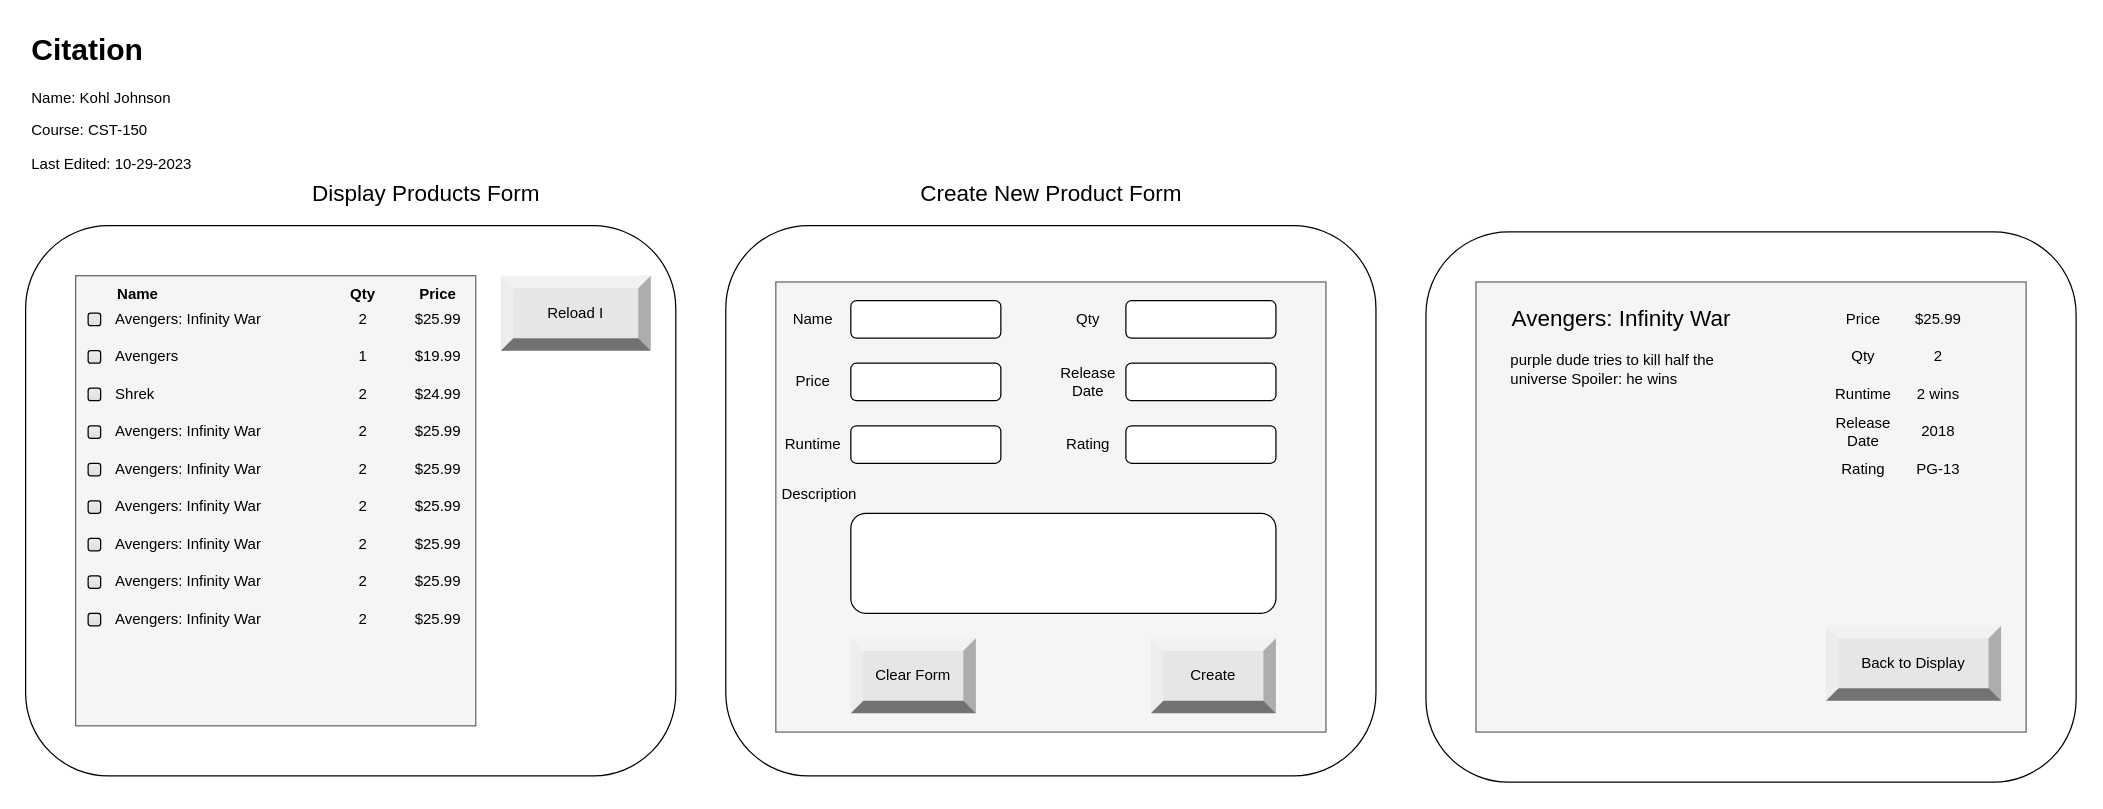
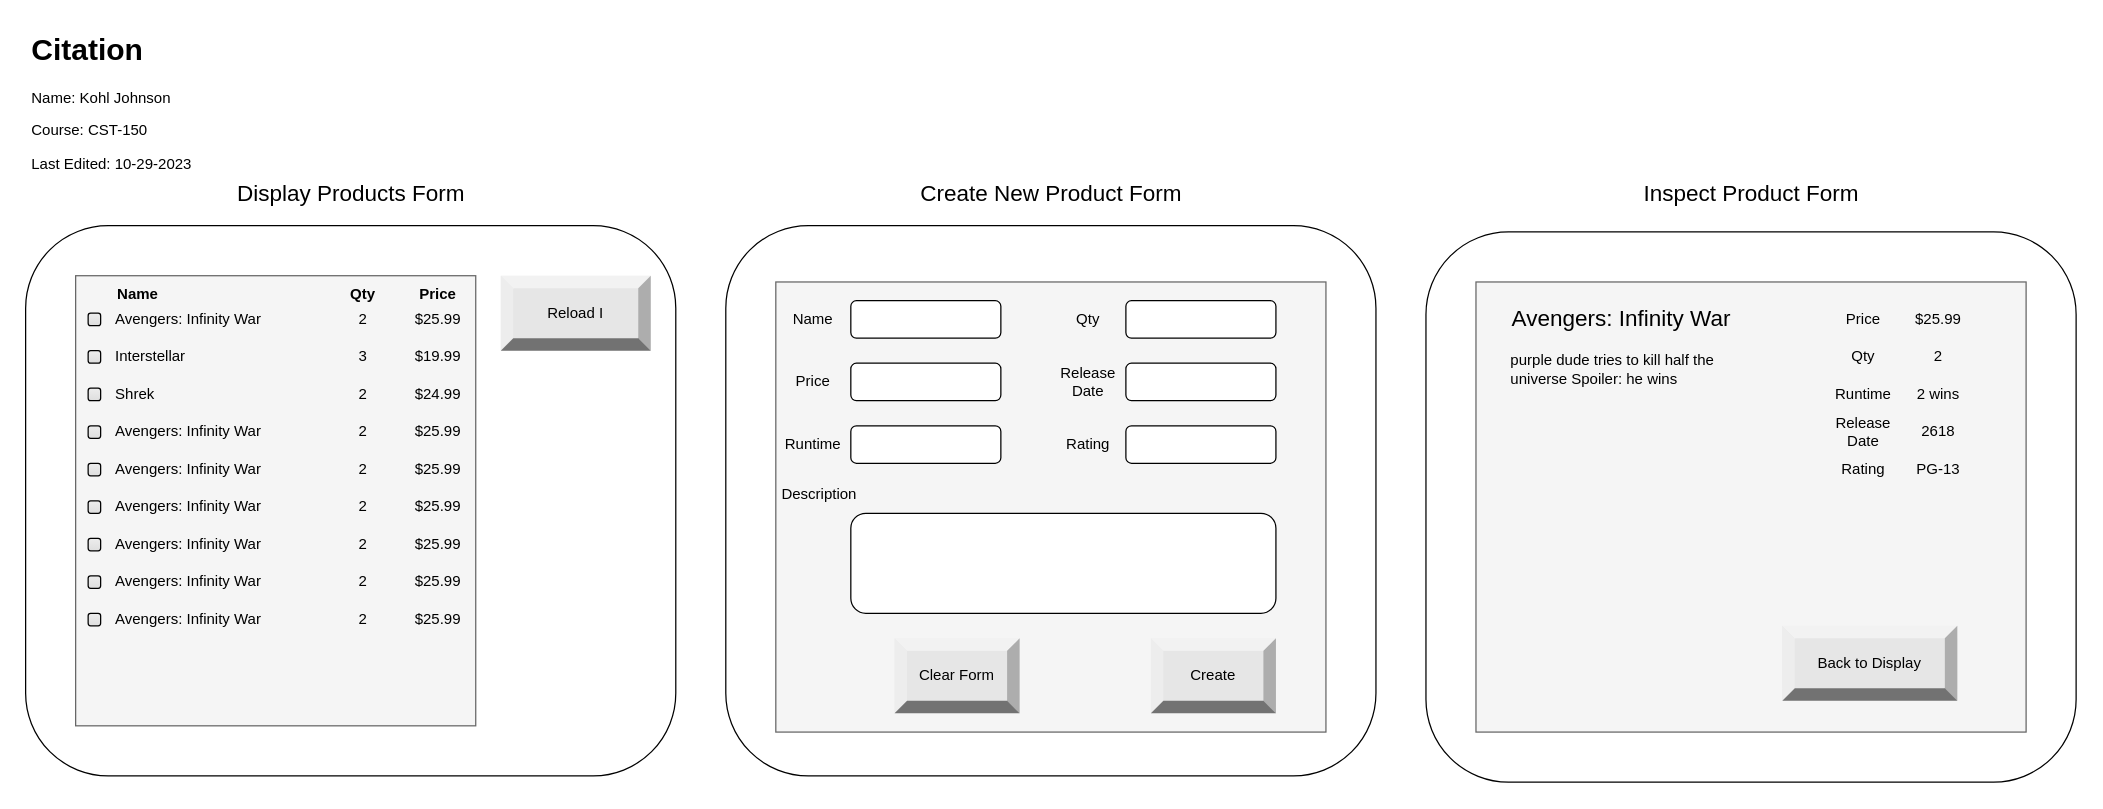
- <mxCell id="44" value="Display Products Form" style="text;html=1;strokeColor=none;fillColor=none;align=center;verticalAlign=middle;whiteSpace=wrap;rounded=0;fontSize=18;" parent="1" vertex="1"><mxGeometry x="247.5" y="140" width="185" height="30" as="geometry" /></mxCell>
+ <mxCell id="44" value="Display Products Form" style="text;html=1;strokeColor=none;fillColor=none;align=center;verticalAlign=middle;whiteSpace=wrap;rounded=0;fontSize=18;" parent="1" vertex="1"><mxGeometry x="187.5" y="140" width="185" height="30" as="geometry" /></mxCell>
+ <mxCell id="66" value="Inspect Product Form" style="text;html=1;strokeColor=none;fillColor=none;align=center;verticalAlign=middle;whiteSpace=wrap;rounded=0;fontSize=18;" parent="1" vertex="1"><mxGeometry x="1293.75" y="140" width="212.5" height="30" as="geometry" /></mxCell>
- <mxCell id="12" value="Avengers" style="text;html=1;strokeColor=none;fillColor=none;align=left;verticalAlign=middle;whiteSpace=wrap;rounded=0;" parent="1" vertex="1"><mxGeometry x="90" y="270" width="170" height="30" as="geometry" /></mxCell>
+ <mxCell id="12" value="Interstellar" style="text;html=1;strokeColor=none;fillColor=none;align=left;verticalAlign=middle;whiteSpace=wrap;rounded=0;" parent="1" vertex="1"><mxGeometry x="90" y="270" width="170" height="30" as="geometry" /></mxCell>
- <mxCell id="14" value="1" style="text;html=1;strokeColor=none;fillColor=none;align=center;verticalAlign=middle;whiteSpace=wrap;rounded=0;" parent="1" vertex="1"><mxGeometry x="260" y="270" width="60" height="30" as="geometry" /></mxCell>
+ <mxCell id="14" value="3" style="text;html=1;strokeColor=none;fillColor=none;align=center;verticalAlign=middle;whiteSpace=wrap;rounded=0;" parent="1" vertex="1"><mxGeometry x="260" y="270" width="60" height="30" as="geometry" /></mxCell>
- <mxCell id="77" value="2018" style="text;html=1;strokeColor=none;fillColor=none;align=center;verticalAlign=middle;whiteSpace=wrap;rounded=0;" parent="1" vertex="1"><mxGeometry x="1520" y="330" width="60" height="30" as="geometry" /></mxCell>
+ <mxCell id="77" value="2618" style="text;html=1;strokeColor=none;fillColor=none;align=center;verticalAlign=middle;whiteSpace=wrap;rounded=0;" parent="1" vertex="1"><mxGeometry x="1520" y="330" width="60" height="30" as="geometry" /></mxCell>
- <mxCell id="79" value="Back to Display" style="labelPosition=center;verticalLabelPosition=middle;align=center;html=1;shape=mxgraph.basic.shaded_button;dx=10;fillColor=#E6E6E6;strokeColor=none;whiteSpace=wrap;" parent="1" vertex="1"><mxGeometry x="1460" y="500" width="140" height="60" as="geometry" /></mxCell>
+ <mxCell id="79" value="Back to Display" style="labelPosition=center;verticalLabelPosition=middle;align=center;html=1;shape=mxgraph.basic.shaded_button;dx=10;fillColor=#E6E6E6;strokeColor=none;whiteSpace=wrap;" parent="1" vertex="1"><mxGeometry x="1425" y="500" width="140" height="60" as="geometry" /></mxCell>
- <mxCell id="62" value="Clear Form" style="labelPosition=center;verticalLabelPosition=middle;align=center;html=1;shape=mxgraph.basic.shaded_button;dx=10;fillColor=#E6E6E6;strokeColor=none;whiteSpace=wrap;" parent="1" vertex="1"><mxGeometry x="680" y="510" width="100" height="60" as="geometry" /></mxCell>
+ <mxCell id="62" value="Clear Form" style="labelPosition=center;verticalLabelPosition=middle;align=center;html=1;shape=mxgraph.basic.shaded_button;dx=10;fillColor=#E6E6E6;strokeColor=none;whiteSpace=wrap;" parent="1" vertex="1"><mxGeometry x="715" y="510" width="100" height="60" as="geometry" /></mxCell>
